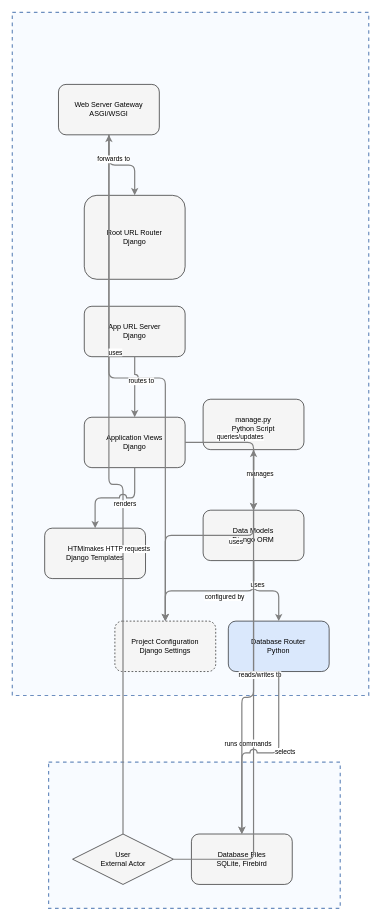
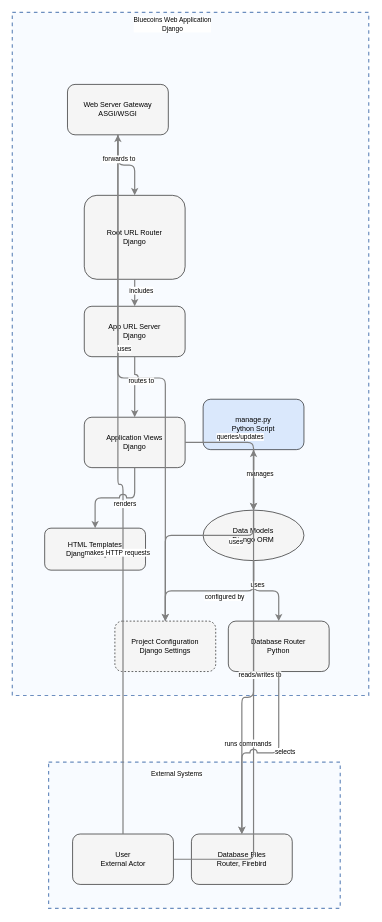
+ <mxCell id="5" value="Bluecoins Web Application&lt;br&gt;Django" style="edgeLabel;html=1;align=center;verticalAlign=middle;resizable=0;labelBackgroundColor=white;spacing=5" vertex="1" parent="1"><mxGeometry x="28" y="28" width="518.395" height="24" as="geometry" /></mxCell>
- <mxCell id="7" value="Web Server Gateway&lt;br&gt;ASGI/WSGI" style="rounded=1;whiteSpace=wrap;html=1;fillColor=#f5f5f5" vertex="1" parent="4"><mxGeometry x="77.013" y="120" width="168.158" height="84.079" as="geometry" /></mxCell>
+ <mxCell id="7" value="Web Server Gateway&lt;br&gt;ASGI/WSGI" style="rounded=1;whiteSpace=wrap;html=1;fillColor=#f5f5f5" vertex="1" parent="4"><mxGeometry x="92.013" y="120" width="168.158" height="84.079" as="geometry" /></mxCell>
+ <mxCell id="35" style="edgeStyle=orthogonalEdgeStyle;rounded=1;orthogonalLoop=1;jettySize=auto;html=1;strokeColor=#808080;strokeWidth=2;jumpStyle=arc;jumpSize=10;spacing=15;labelBackgroundColor=white;labelBorderColor=none" edge="1" parent="1" source="9" target="10"><mxGeometry relative="1" as="geometry" /></mxCell>
+ <mxCell id="36" value="includes" style="edgeLabel;html=1;align=center;verticalAlign=middle;resizable=0;points=[];" vertex="1" connectable="0" parent="35"><mxGeometry x="-0.2" y="10" relative="1" as="geometry"><mxPoint as="offset" /></mxGeometry></mxCell>
- <mxCell id="6" value="manage.py&lt;br&gt;Python Script" style="rounded=1;whiteSpace=wrap;html=1;fillColor=#f5f5f5" vertex="1" parent="4"><mxGeometry x="318.197" y="645" width="168.158" height="84.079" as="geometry" /></mxCell>
+ <mxCell id="6" value="manage.py&lt;br&gt;Python Script" style="rounded=1;whiteSpace=wrap;html=1;fillColor=#dae8fc;" vertex="1" parent="4"><mxGeometry x="318.197" y="645" width="168.158" height="84.079" as="geometry" /></mxCell>
- <mxCell id="21" style="edgeStyle=orthogonalEdgeStyle;rounded=1;orthogonalLoop=1;jettySize=auto;html=1;strokeColor=#808080;strokeWidth=2;jumpStyle=arc;jumpSize=10;spacing=15;labelBackgroundColor=white;labelBorderColor=none" edge="1" parent="1" source="6" target="8"><mxGeometry relative="1" as="geometry" /></mxCell>
+ <mxCell id="21" style="edgeStyle=orthogonalEdgeStyle;rounded=1;orthogonalLoop=1;jettySize=auto;html=1;strokeColor=#808080;strokeWidth=2;jumpStyle=arc;jumpSize=10;spacing=15;labelBackgroundColor=white;labelBorderColor=none;endArrow=none;" edge="1" parent="1" source="6" target="8"><mxGeometry relative="1" as="geometry" /></mxCell>
- <mxCell id="12" value="Data Models&lt;br&gt;Django ORM" style="rounded=1;whiteSpace=wrap;html=1;fillColor=#f5f5f5" vertex="1" parent="4"><mxGeometry x="318.197" y="830" width="168.158" height="84.079" as="geometry" /></mxCell>
+ <mxCell id="12" value="Data Models&lt;br&gt;Django ORM" style="ellipse;whiteSpace=wrap;html=1;fillColor=#f5f5f5;" vertex="1" parent="4"><mxGeometry x="318.197" y="830" width="168.158" height="84.079" as="geometry" /></mxCell>
- <mxCell id="14" value="HTML Templates&lt;br&gt;Django Templates" style="rounded=1;whiteSpace=wrap;html=1;fillColor=#f5f5f5" vertex="1" parent="4"><mxGeometry x="54" y="860" width="168.158" height="84.079" as="geometry" /></mxCell>
+ <mxCell id="14" value="HTML Templates&lt;br&gt;Django Templates" style="rounded=1;whiteSpace=wrap;html=1;fillColor=#f5f5f5" vertex="1" parent="4"><mxGeometry x="54" y="860" width="168.158" height="70" as="geometry" /></mxCell>
- <mxCell id="13" value="Database Router&lt;br&gt;Python" style="rounded=1;whiteSpace=wrap;html=1;fillColor=#dae8fc;" vertex="1" parent="4"><mxGeometry x="360.237" y="1015" width="168.158" height="84.079" as="geometry" /></mxCell>
+ <mxCell id="13" value="Database Router&lt;br&gt;Python" style="rounded=1;whiteSpace=wrap;html=1;fillColor=#f5f5f5" vertex="1" parent="4"><mxGeometry x="360.237" y="1015" width="168.158" height="84.079" as="geometry" /></mxCell>
+ <mxCell id="3" value="External Systems" style="edgeLabel;html=1;align=center;verticalAlign=middle;resizable=0;labelBackgroundColor=white;spacing=5" vertex="1" parent="1"><mxGeometry x="88.539" y="1278" width="410.316" height="24" as="geometry" /></mxCell>
- <mxCell id="15" value="User&lt;br&gt;External Actor" style="rhombus;whiteSpace=wrap;html=1;fillColor=#f5f5f5;" vertex="1" parent="2"><mxGeometry x="40" y="120" width="168.158" height="84.079" as="geometry" /></mxCell>
+ <mxCell id="15" value="User&lt;br&gt;External Actor" style="rounded=1;whiteSpace=wrap;html=1;fillColor=#f5f5f5" vertex="1" parent="2"><mxGeometry x="40" y="120" width="168.158" height="84.079" as="geometry" /></mxCell>
- <mxCell id="16" value="Database Files&lt;br&gt;SQLite, Firebird" style="rounded=1;whiteSpace=wrap;html=1;fillColor=#f5f5f5" vertex="1" parent="2"><mxGeometry x="238.158" y="120" width="168.158" height="84.079" as="geometry" /></mxCell>
+ <mxCell id="16" value="Database Files&lt;br&gt;Router, Firebird" style="rounded=1;whiteSpace=wrap;html=1;fillColor=#f5f5f5" vertex="1" parent="2"><mxGeometry x="238.158" y="120" width="168.158" height="84.079" as="geometry" /></mxCell>
